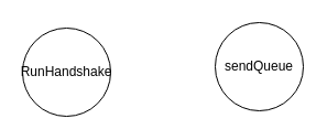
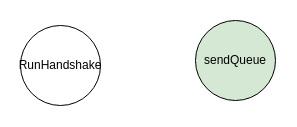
- <mxCell id="3" value="sendQueue" style="ellipse;whiteSpace=wrap;html=1;aspect=fixed;" vertex="1" parent="1"><mxGeometry x="195" y="20" width="80" height="80" as="geometry" /></mxCell>
+ <mxCell id="3" value="sendQueue" style="ellipse;whiteSpace=wrap;html=1;aspect=fixed;fillColor=#d5e8d4;" vertex="1" parent="1"><mxGeometry x="195" y="20" width="80" height="80" as="geometry" /></mxCell>
